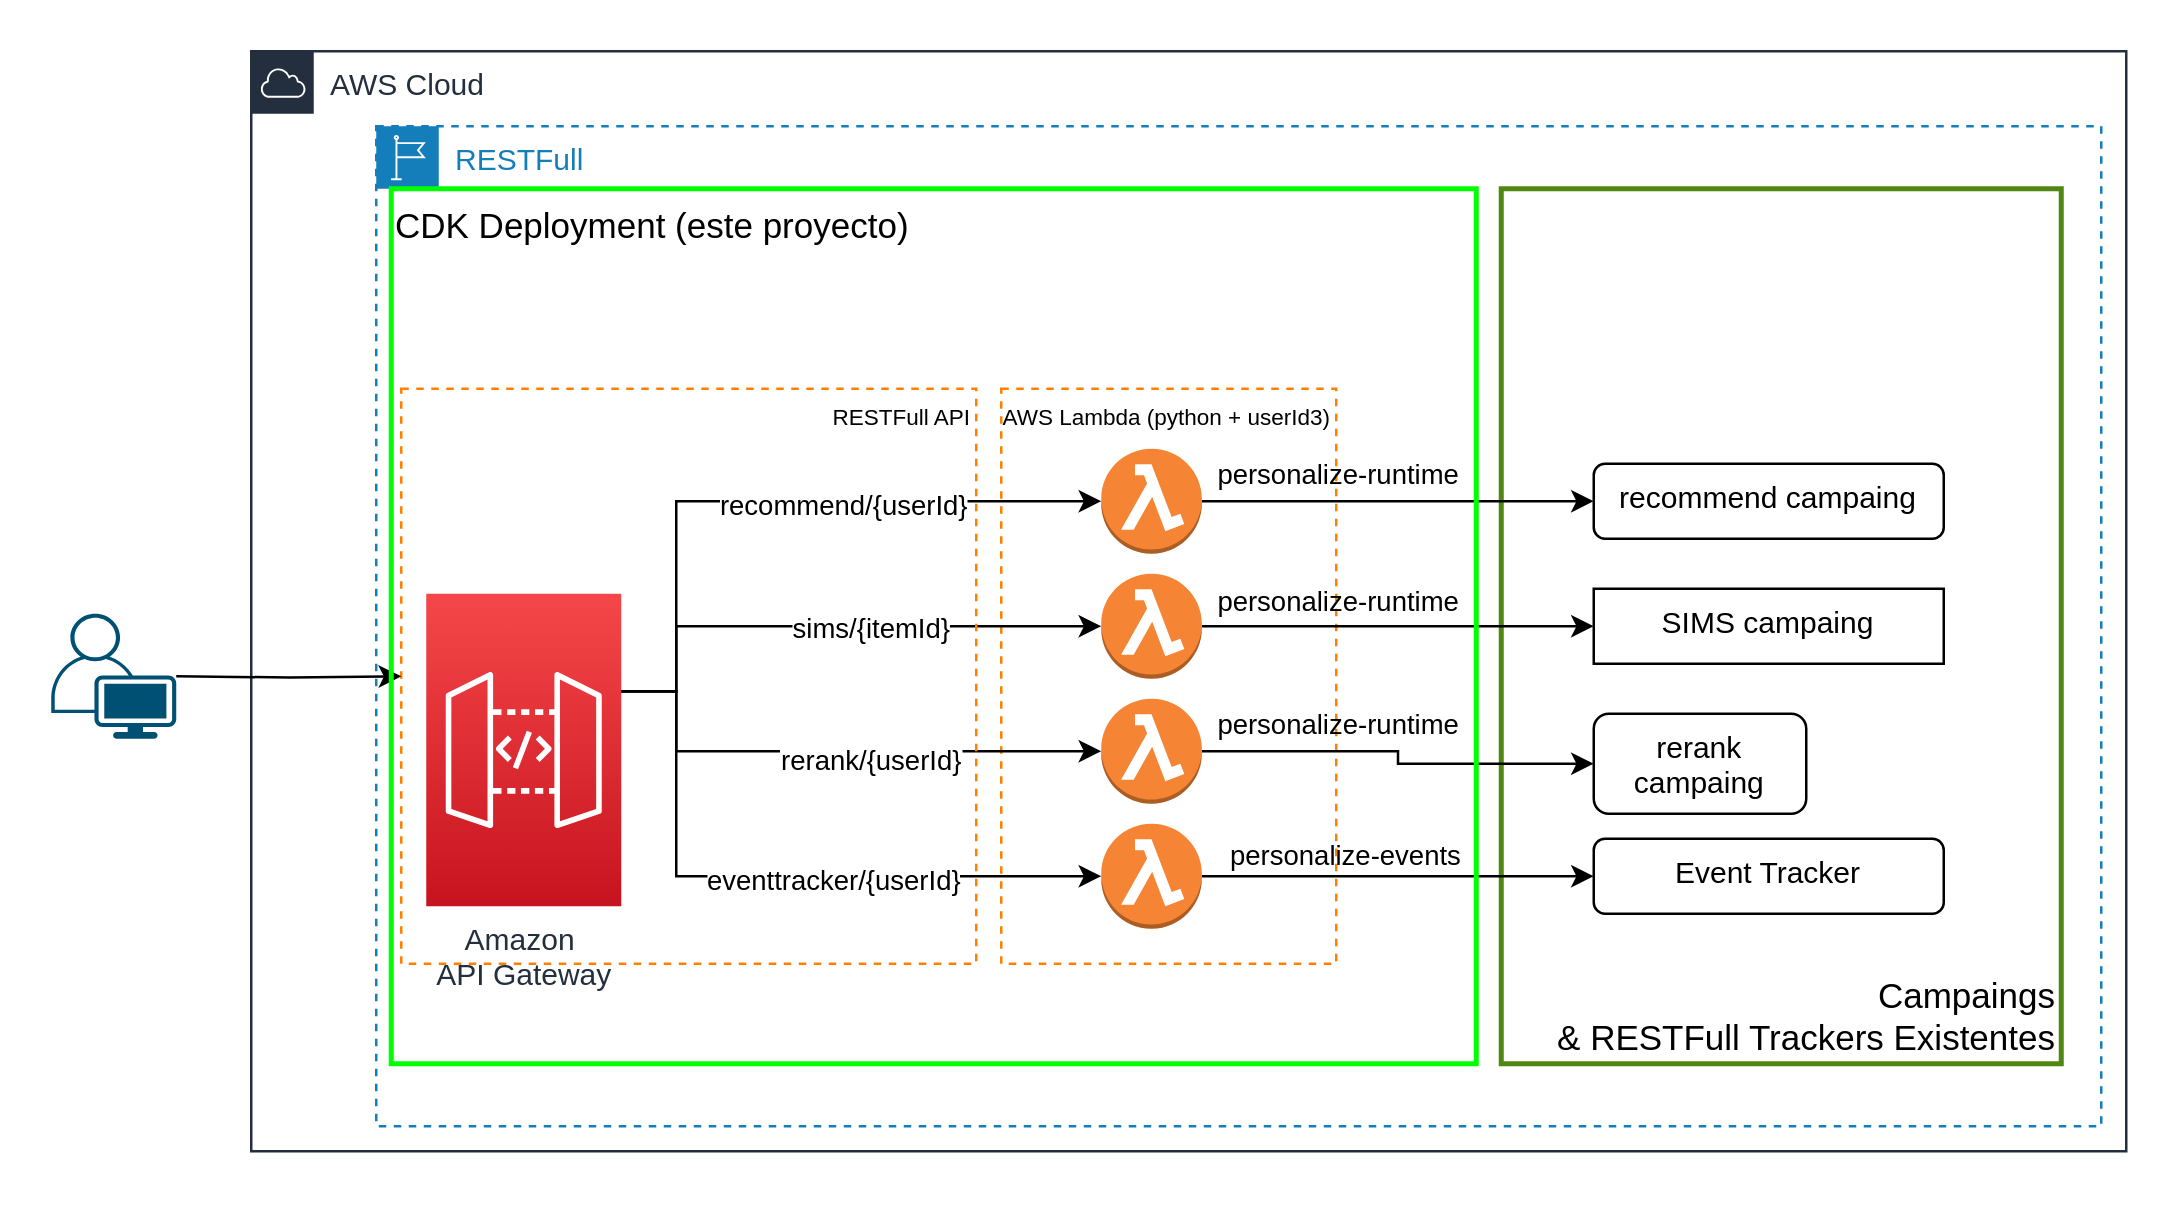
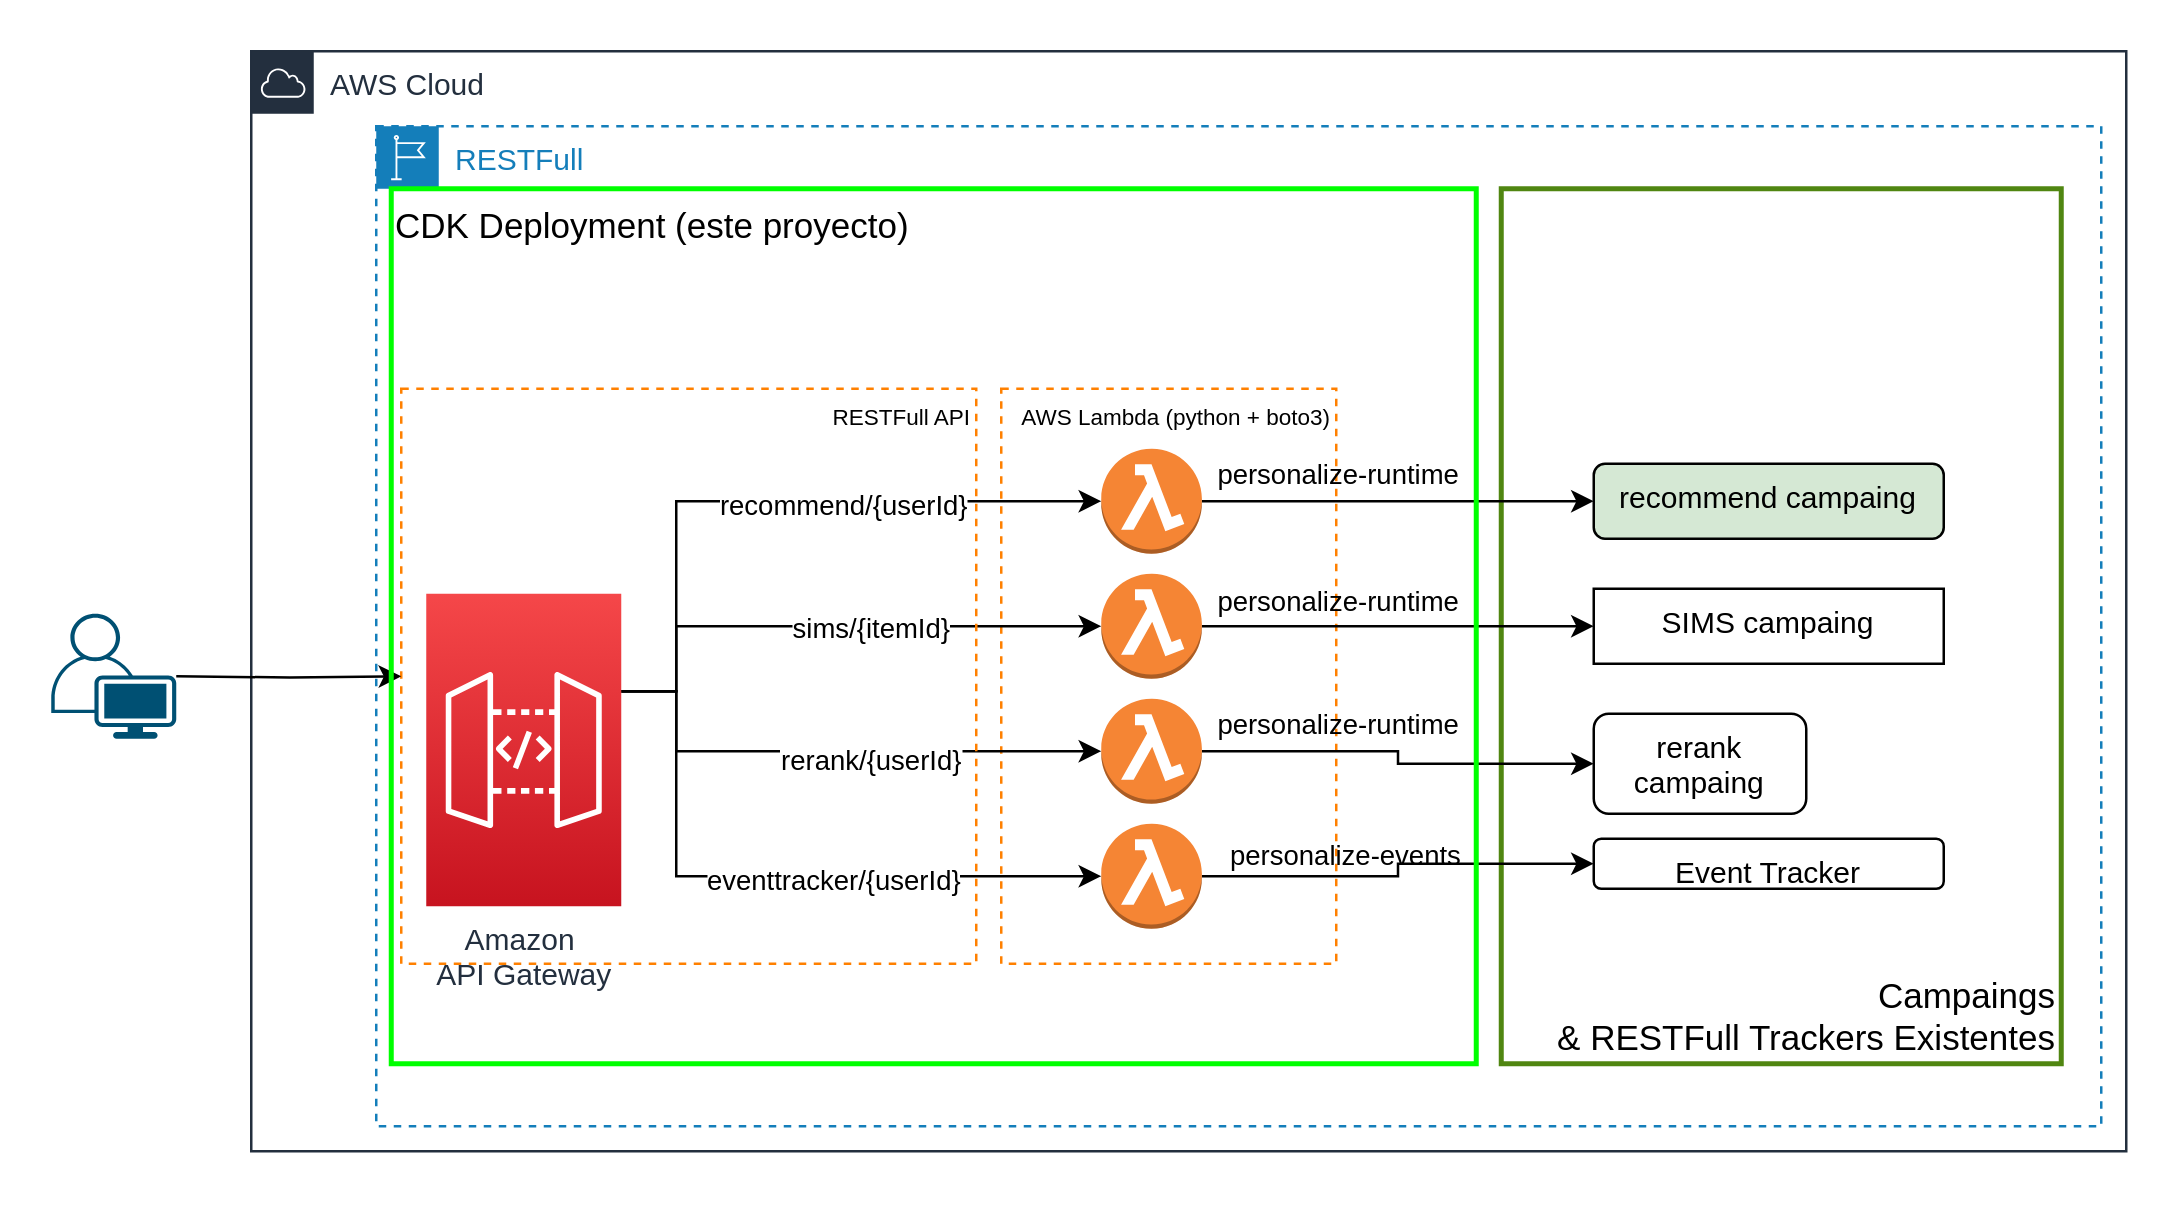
- <mxCell id="4" value="AWS Lambda (python + userId3)" style="fillColor=none;verticalAlign=top;fontStyle=0;align=right;strokeWidth=1;fontSize=9;dashed=1;strokeColor=#FF8000;" vertex="1" parent="1"><mxGeometry x="400" y="155" width="134" height="230" as="geometry" /></mxCell>
+ <mxCell id="4" value="AWS Lambda (python + boto3)" style="fillColor=none;verticalAlign=top;fontStyle=0;align=right;strokeWidth=1;fontSize=9;dashed=1;strokeColor=#FF8000;" vertex="1" parent="1"><mxGeometry x="400" y="155" width="134" height="230" as="geometry" /></mxCell>
- <mxCell id="6" value="recommend campaing" style="rounded=1;whiteSpace=wrap;html=1;align=center;verticalAlign=top;" vertex="1" parent="1"><mxGeometry x="637" y="185" width="140" height="30" as="geometry" /></mxCell>
+ <mxCell id="6" value="recommend campaing" style="rounded=1;whiteSpace=wrap;html=1;align=center;verticalAlign=top;fillColor=#d5e8d4;" vertex="1" parent="1"><mxGeometry x="637" y="185" width="140" height="30" as="geometry" /></mxCell>
- <mxCell id="9" value="Event Tracker" style="rounded=1;whiteSpace=wrap;html=1;align=center;verticalAlign=top;" vertex="1" parent="1"><mxGeometry x="637" y="335" width="140" height="30" as="geometry" /></mxCell>
+ <mxCell id="9" value="Event Tracker" style="rounded=1;whiteSpace=wrap;html=1;align=center;verticalAlign=top;" vertex="1" parent="1"><mxGeometry x="637" y="335" width="140" height="20" as="geometry" /></mxCell>
